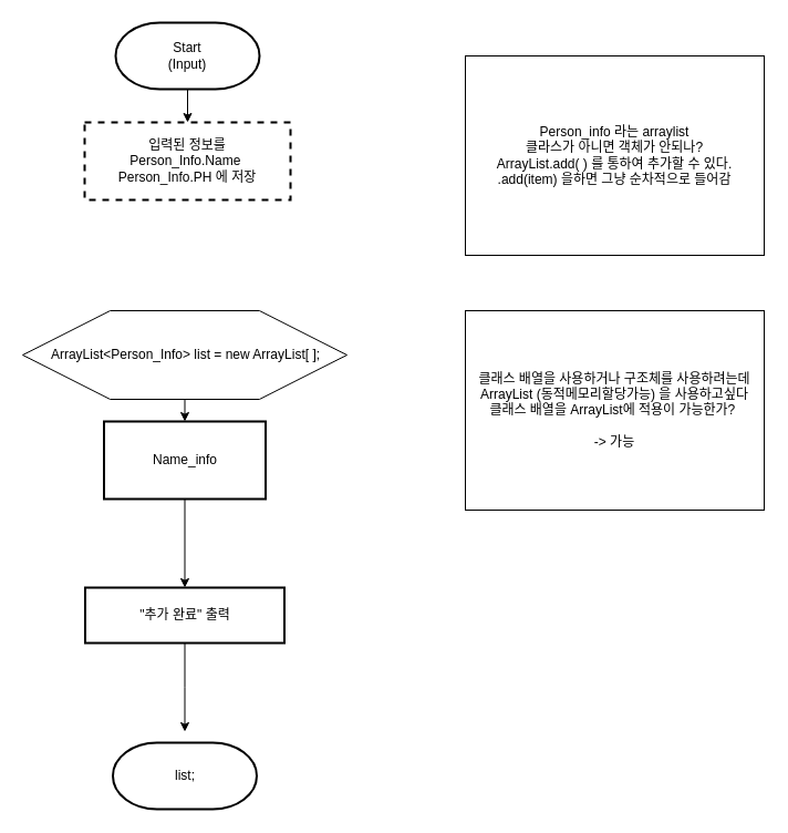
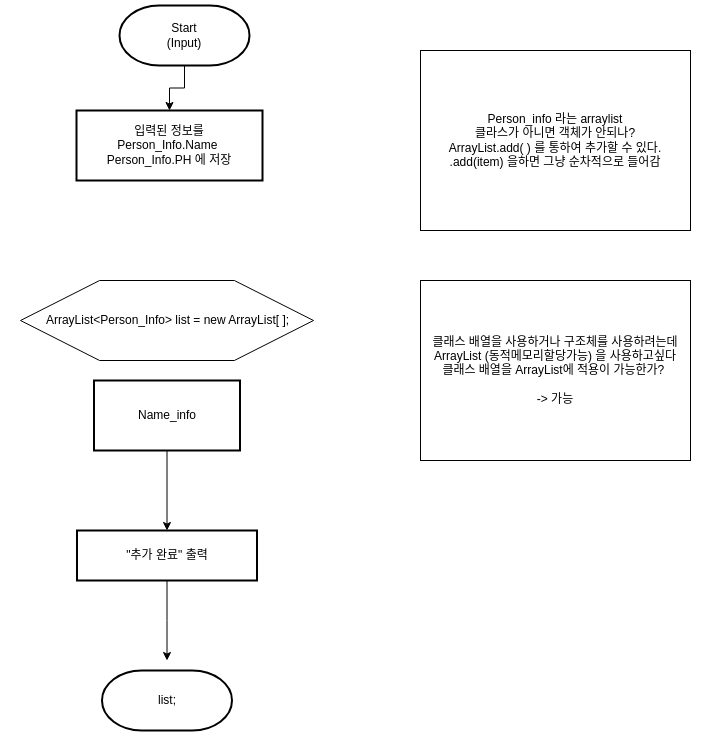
- <mxCell id="5" value="Start&lt;br&gt;(Input)" style="strokeWidth=2;html=1;shape=mxgraph.flowchart.terminator;whiteSpace=wrap;" parent="1" vertex="1"><mxGeometry x="104" y="20" width="130" height="60" as="geometry" /></mxCell>
+ <mxCell id="5" value="Start&lt;br&gt;(Input)" style="strokeWidth=2;html=1;shape=mxgraph.flowchart.terminator;whiteSpace=wrap;" parent="1" vertex="1"><mxGeometry x="119" y="5" width="130" height="60" as="geometry" /></mxCell>
- <mxCell id="13" value="입력된 정보를 &lt;br&gt;Person_Info.Name&amp;nbsp;&lt;br&gt;Person_Info.PH 에 저장" style="rounded=1;whiteSpace=wrap;html=1;absoluteArcSize=1;arcSize=0;strokeWidth=2;align=center;dashed=1;" vertex="1" parent="1"><mxGeometry x="76" y="110" width="186" height="70" as="geometry" /></mxCell>
+ <mxCell id="13" value="입력된 정보를 &lt;br&gt;Person_Info.Name&amp;nbsp;&lt;br&gt;Person_Info.PH 에 저장" style="rounded=1;whiteSpace=wrap;html=1;absoluteArcSize=1;arcSize=0;strokeWidth=2;align=center;" vertex="1" parent="1"><mxGeometry x="76" y="110" width="186" height="70" as="geometry" /></mxCell>
- <mxCell id="6" style="edgeStyle=orthogonalEdgeStyle;rounded=0;orthogonalLoop=1;jettySize=auto;html=1;exitX=0.5;exitY=1;exitDx=0;exitDy=0;entryX=0.5;entryY=0;entryDx=0;entryDy=0;" edge="1" parent="1" source="7" target="3"><mxGeometry relative="1" as="geometry" /></mxCell>
